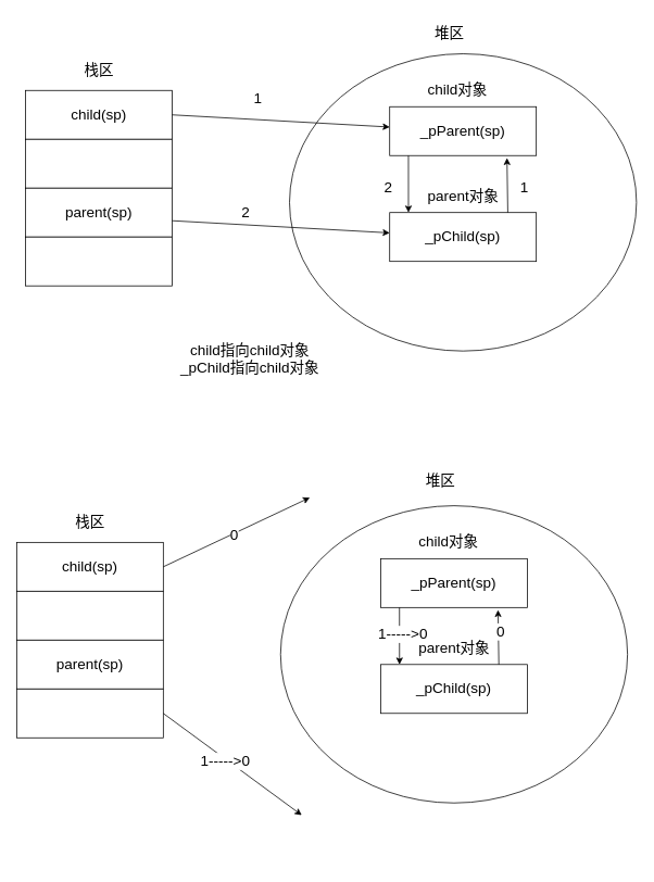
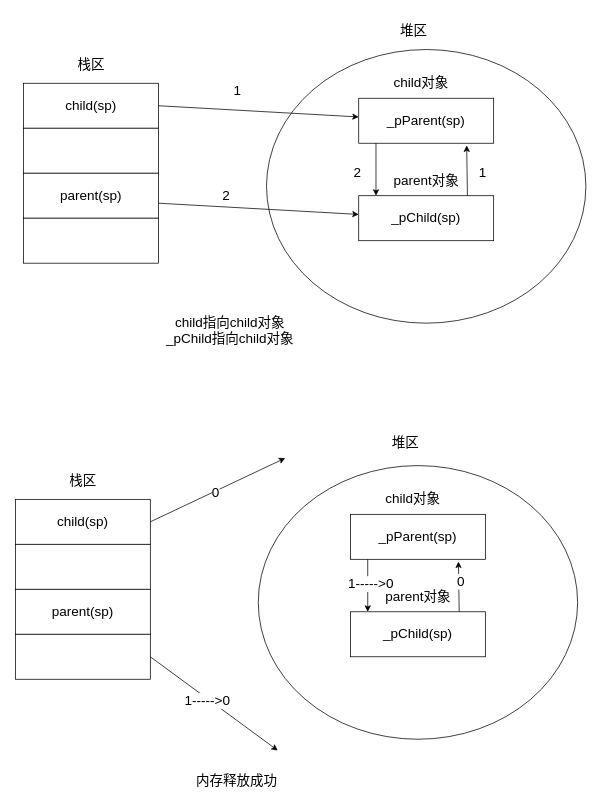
+ <mxCell id="40" value="内存释放成功" style="text;html=1;align=center;verticalAlign=middle;resizable=0;points=[];autosize=1;strokeColor=none;fillColor=none;fontSize=18;" vertex="1" parent="1"><mxGeometry x="250" y="1020" width="130" height="40" as="geometry" /></mxCell>
